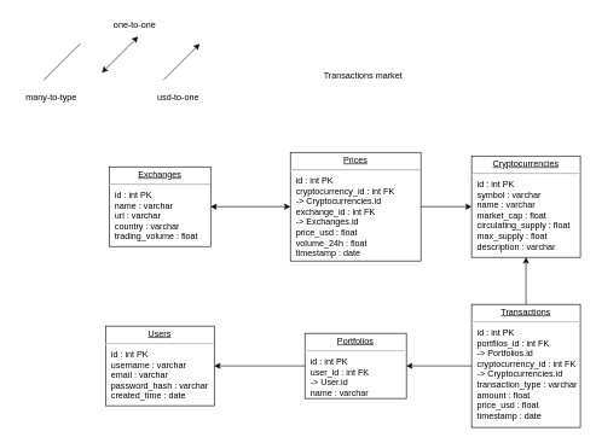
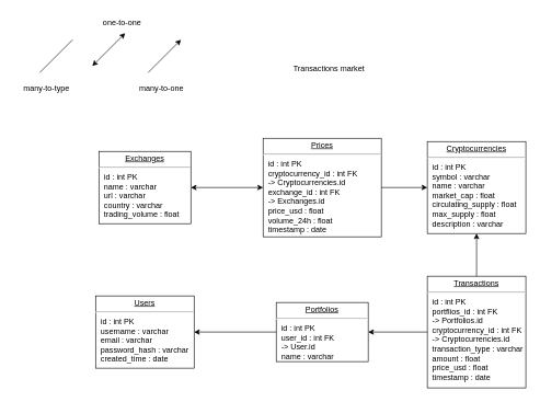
- <mxCell id="17" value="usd-to-one" style="text;html=1;align=center;verticalAlign=middle;resizable=0;points=[];autosize=1;strokeColor=none;fillColor=none;" vertex="1" parent="1"><mxGeometry x="200" y="120" width="90" height="30" as="geometry" /></mxCell>
+ <mxCell id="17" value="many-to-one" style="text;html=1;align=center;verticalAlign=middle;resizable=0;points=[];autosize=1;strokeColor=none;fillColor=none;" vertex="1" parent="1"><mxGeometry x="200" y="120" width="90" height="30" as="geometry" /></mxCell>
